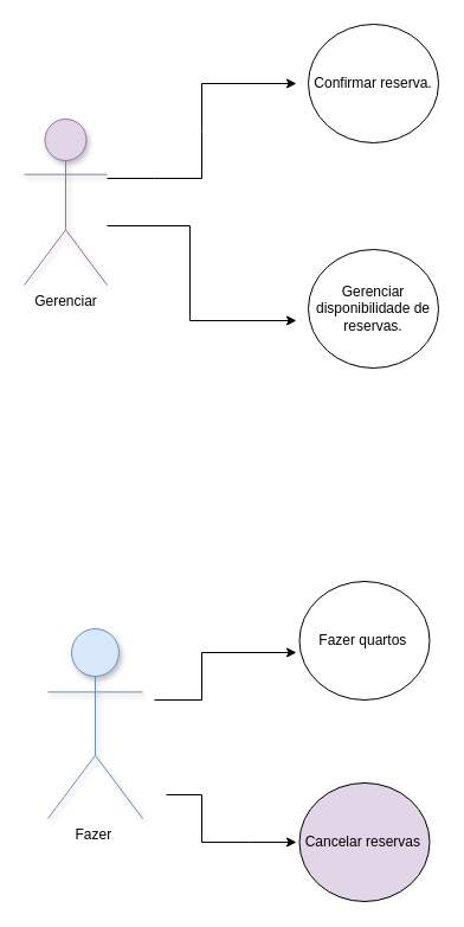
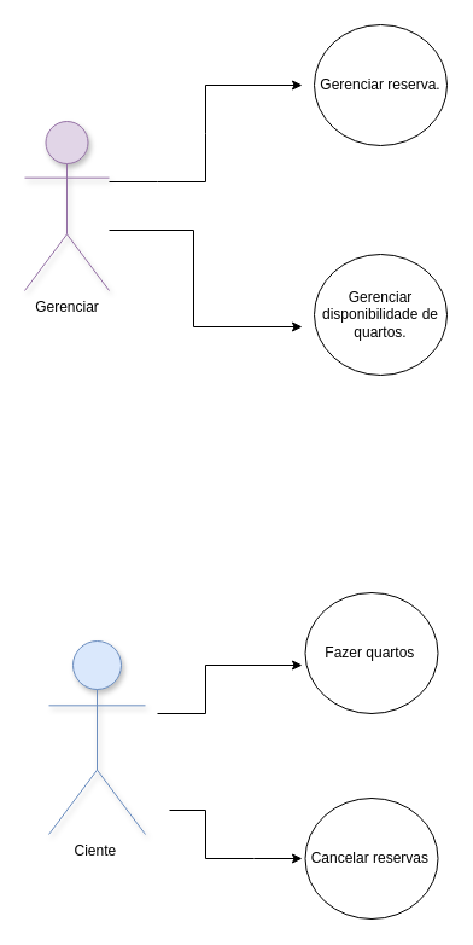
- <mxCell id="5" value="&lt;font style=&quot;vertical-align: inherit;&quot;&gt;&lt;font style=&quot;vertical-align: inherit;&quot;&gt;Confirmar reserva.&lt;/font&gt;&lt;/font&gt;" style="ellipse;whiteSpace=wrap;html=1;" vertex="1" parent="1"><mxGeometry x="260" y="20" width="110" height="100" as="geometry" /></mxCell>
+ <mxCell id="5" value="&lt;font style=&quot;vertical-align: inherit;&quot;&gt;&lt;font style=&quot;vertical-align: inherit;&quot;&gt;Gerenciar reserva.&lt;/font&gt;&lt;/font&gt;" style="ellipse;whiteSpace=wrap;html=1;" vertex="1" parent="1"><mxGeometry x="260" y="20" width="110" height="100" as="geometry" /></mxCell>
- <mxCell id="6" value="&lt;font style=&quot;vertical-align: inherit;&quot;&gt;&lt;font style=&quot;vertical-align: inherit;&quot;&gt;Gerenciar disponibilidade de reservas.&lt;/font&gt;&lt;/font&gt;" style="ellipse;whiteSpace=wrap;html=1;" vertex="1" parent="1"><mxGeometry x="260" y="210" width="110" height="100" as="geometry" /></mxCell>
+ <mxCell id="6" value="&lt;font style=&quot;vertical-align: inherit;&quot;&gt;&lt;font style=&quot;vertical-align: inherit;&quot;&gt;Gerenciar disponibilidade de quartos.&lt;/font&gt;&lt;/font&gt;" style="ellipse;whiteSpace=wrap;html=1;" vertex="1" parent="1"><mxGeometry x="260" y="210" width="110" height="100" as="geometry" /></mxCell>
- <mxCell id="7" value="&lt;font style=&quot;vertical-align: inherit;&quot;&gt;&lt;font style=&quot;vertical-align: inherit;&quot;&gt;Fazer&amp;nbsp;&lt;/font&gt;&lt;/font&gt;" style="shape=umlActor;verticalLabelPosition=bottom;verticalAlign=top;html=1;outlineConnect=0;fillColor=#dae8fc;strokeColor=#6c8ebf;shadow=1;" vertex="1" parent="1"><mxGeometry x="40" y="530" width="80" height="160" as="geometry" /></mxCell>
+ <mxCell id="7" value="&lt;font style=&quot;vertical-align: inherit;&quot;&gt;&lt;font style=&quot;vertical-align: inherit;&quot;&gt;Ciente&amp;nbsp;&lt;/font&gt;&lt;/font&gt;" style="shape=umlActor;verticalLabelPosition=bottom;verticalAlign=top;html=1;outlineConnect=0;fillColor=#dae8fc;strokeColor=#6c8ebf;shadow=1;" vertex="1" parent="1"><mxGeometry x="40" y="530" width="80" height="160" as="geometry" /></mxCell>
- <mxCell id="11" value="&lt;font style=&quot;vertical-align: inherit;&quot;&gt;&lt;font style=&quot;vertical-align: inherit;&quot;&gt;Cancelar reservas&amp;nbsp;&lt;/font&gt;&lt;/font&gt;" style="ellipse;whiteSpace=wrap;html=1;fillColor=#e1d5e7;" vertex="1" parent="1"><mxGeometry x="252.5" y="660" width="110" height="100" as="geometry" /></mxCell>
+ <mxCell id="11" value="&lt;font style=&quot;vertical-align: inherit;&quot;&gt;&lt;font style=&quot;vertical-align: inherit;&quot;&gt;Cancelar reservas&amp;nbsp;&lt;/font&gt;&lt;/font&gt;" style="ellipse;whiteSpace=wrap;html=1;" vertex="1" parent="1"><mxGeometry x="252.5" y="660" width="110" height="100" as="geometry" /></mxCell>
